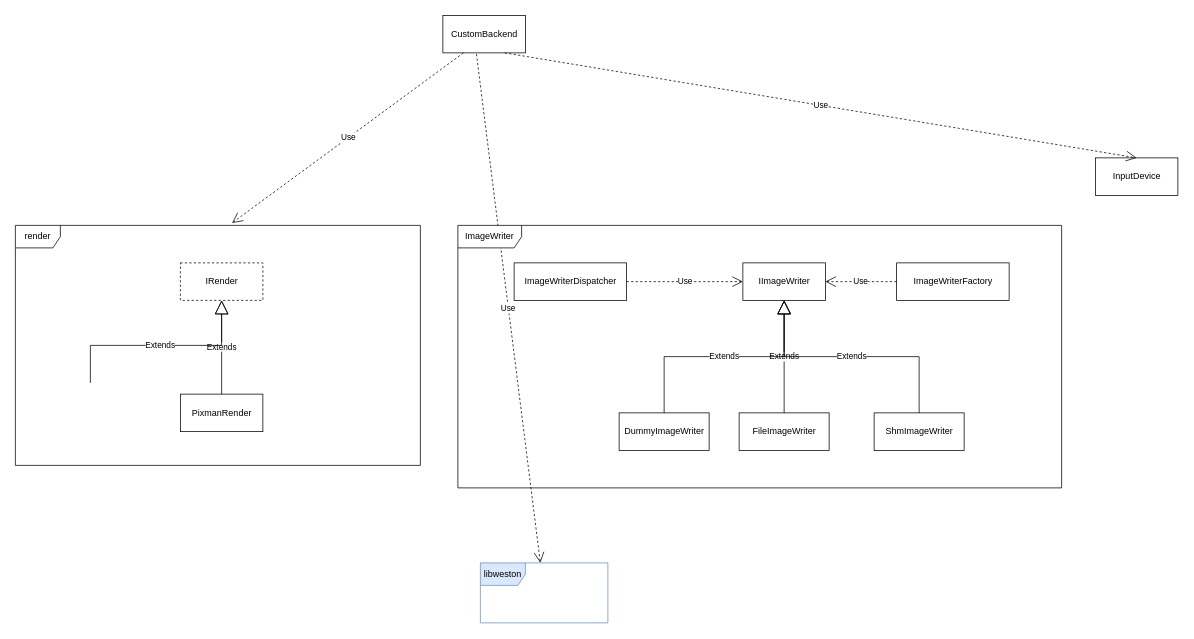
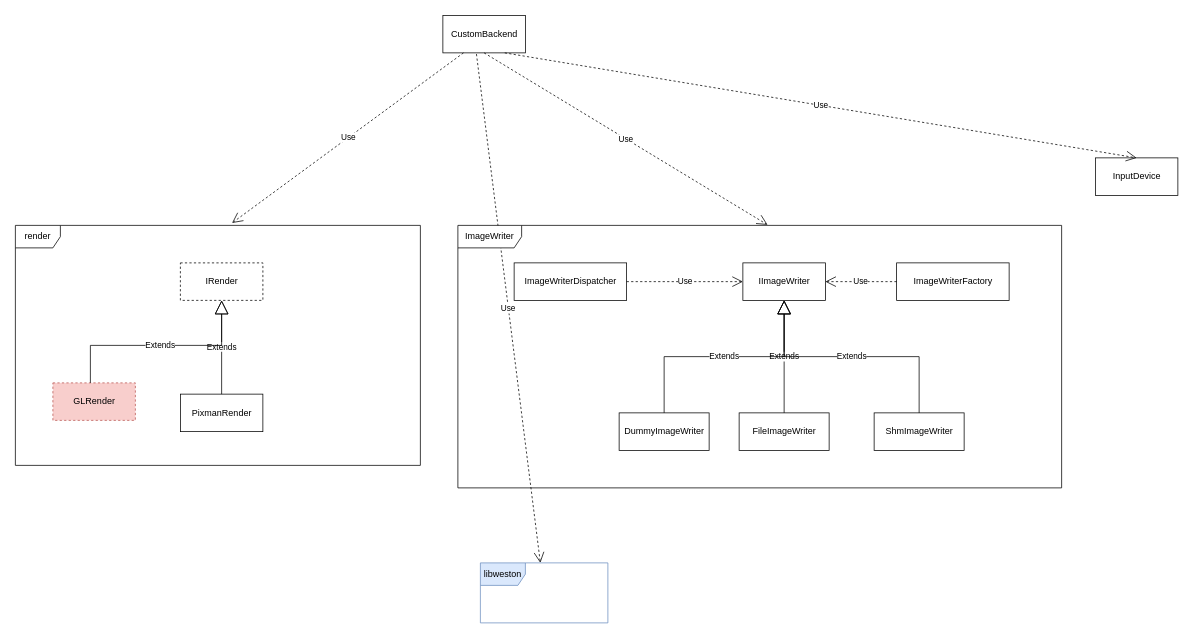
+ <mxCell id="19" value="Use" style="endArrow=open;endSize=12;dashed=1;html=1;rounded=0;exitX=0.5;exitY=1;exitDx=0;exitDy=0;entryX=0.513;entryY=-0.002;entryDx=0;entryDy=0;entryPerimeter=0;" edge="1" parent="1" source="17" target="15"><mxGeometry width="160" relative="1" as="geometry"><mxPoint x="627.5" y="80" as="sourcePoint" /><mxPoint x="318.9" y="306.8" as="targetPoint" /></mxGeometry></mxCell>
+ <mxCell id="27" value="GLRender" style="html=1;dashed=1;fillColor=#f8cecc;strokeColor=#b85450;" vertex="1" parent="24"><mxGeometry x="50" y="210" width="110" height="50" as="geometry" /></mxCell>
